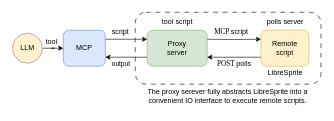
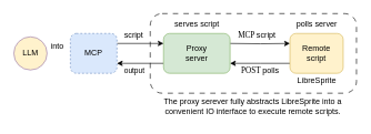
- <mxCell id="14" value="tool script" style="text;html=1;align=center;verticalAlign=middle;resizable=0;points=[];autosize=1;strokeColor=none;fillColor=none;" vertex="1" parent="1"><mxGeometry x="250" y="21" width="90" height="30" as="geometry" /></mxCell>
+ <mxCell id="14" value="serves script" style="text;html=1;align=center;verticalAlign=middle;resizable=0;points=[];autosize=1;strokeColor=none;fillColor=none;" vertex="1" parent="1"><mxGeometry x="250" y="21" width="90" height="30" as="geometry" /></mxCell>
- <mxCell id="16" value="tool" style="text;html=1;align=center;verticalAlign=middle;resizable=0;points=[];autosize=1;strokeColor=none;fillColor=none;" vertex="1" parent="1"><mxGeometry x="65" y="55" width="40" height="30" as="geometry" /></mxCell>
+ <mxCell id="16" value="into" style="text;html=1;align=center;verticalAlign=middle;resizable=0;points=[];autosize=1;strokeColor=none;fillColor=none;" vertex="1" parent="1"><mxGeometry x="65" y="55" width="40" height="30" as="geometry" /></mxCell>
- <mxCell id="18" style="edgeStyle=orthogonalEdgeStyle;rounded=0;orthogonalLoop=1;jettySize=auto;html=1;entryX=0;entryY=0.5;entryDx=0;entryDy=0;" edge="1" parent="1" source="19" target="10"><mxGeometry relative="1" as="geometry" /></mxCell>
- <mxCell id="10" value="&lt;div&gt;MCP&lt;/div&gt;" style="rounded=1;whiteSpace=wrap;html=1;fillColor=#dae8fc;strokeColor=#6c8ebf;" vertex="1" parent="1"><mxGeometry x="105" y="50" width="70" height="60" as="geometry" /></mxCell>
+ <mxCell id="10" value="&lt;div&gt;MCP&lt;/div&gt;" style="rounded=1;whiteSpace=wrap;html=1;fillColor=#dae8fc;strokeColor=#6c8ebf;dashed=1;" vertex="1" parent="1"><mxGeometry x="105" y="50" width="70" height="60" as="geometry" /></mxCell>
